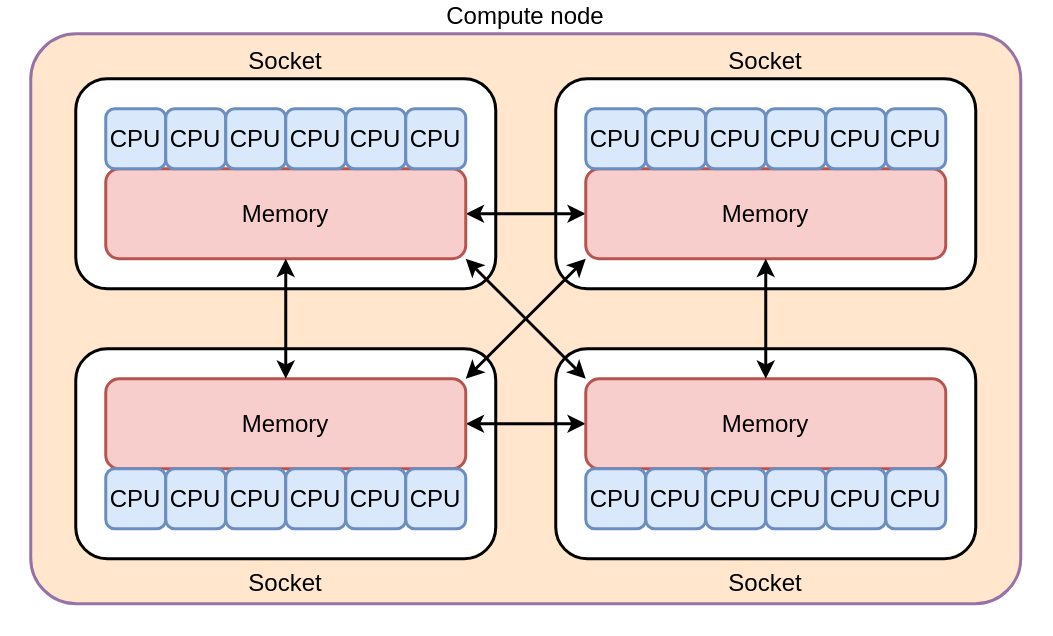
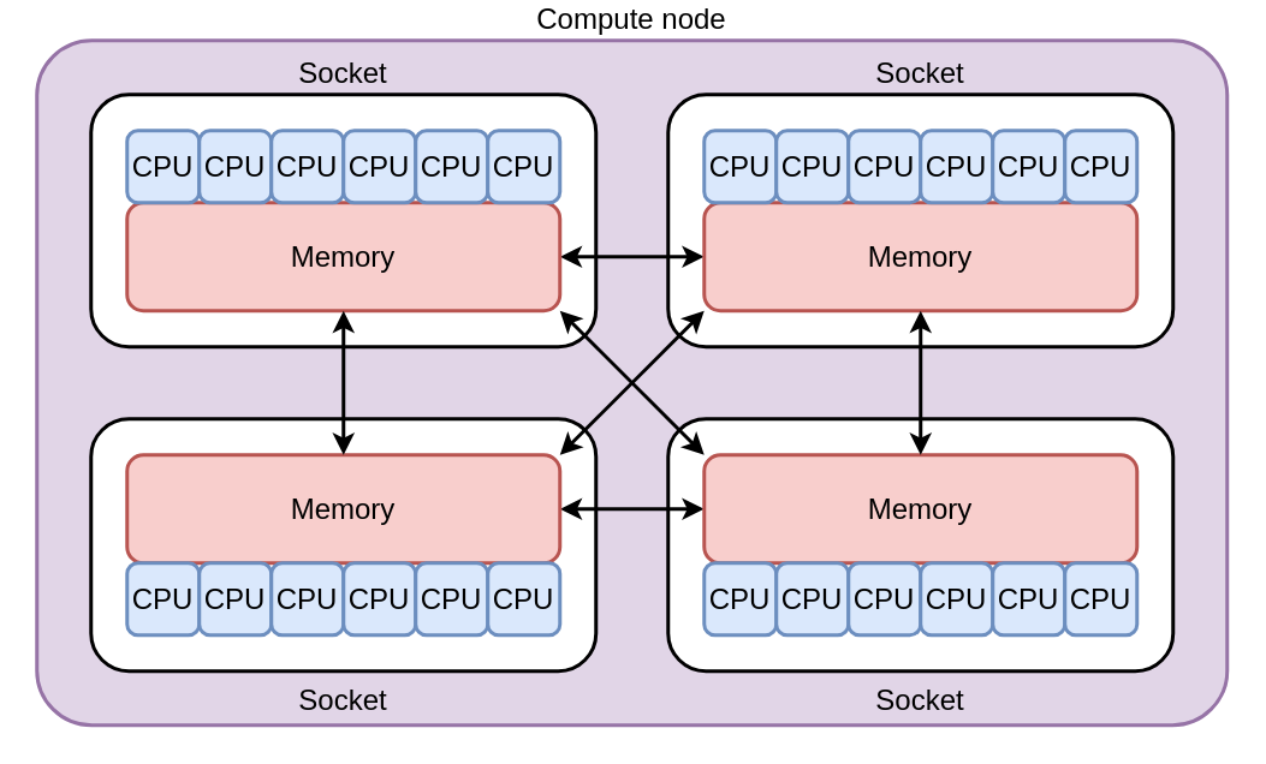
- <mxCell id="2" value="Compute node" style="rounded=1;whiteSpace=wrap;html=1;strokeWidth=2;fontSize=16;fillColor=#ffe6cc;strokeColor=#9673a6;verticalAlign=bottom;absoluteArcSize=0;arcSize=8;labelPosition=center;verticalLabelPosition=top;align=center;" vertex="1" parent="1"><mxGeometry x="20" y="20" width="660" height="380" as="geometry" /></mxCell>
+ <mxCell id="2" value="Compute node" style="rounded=1;whiteSpace=wrap;html=1;strokeWidth=2;fontSize=16;fillColor=#e1d5e7;strokeColor=#9673a6;verticalAlign=bottom;absoluteArcSize=0;arcSize=8;labelPosition=center;verticalLabelPosition=top;align=center;" vertex="1" parent="1"><mxGeometry x="20" y="20" width="660" height="380" as="geometry" /></mxCell>
